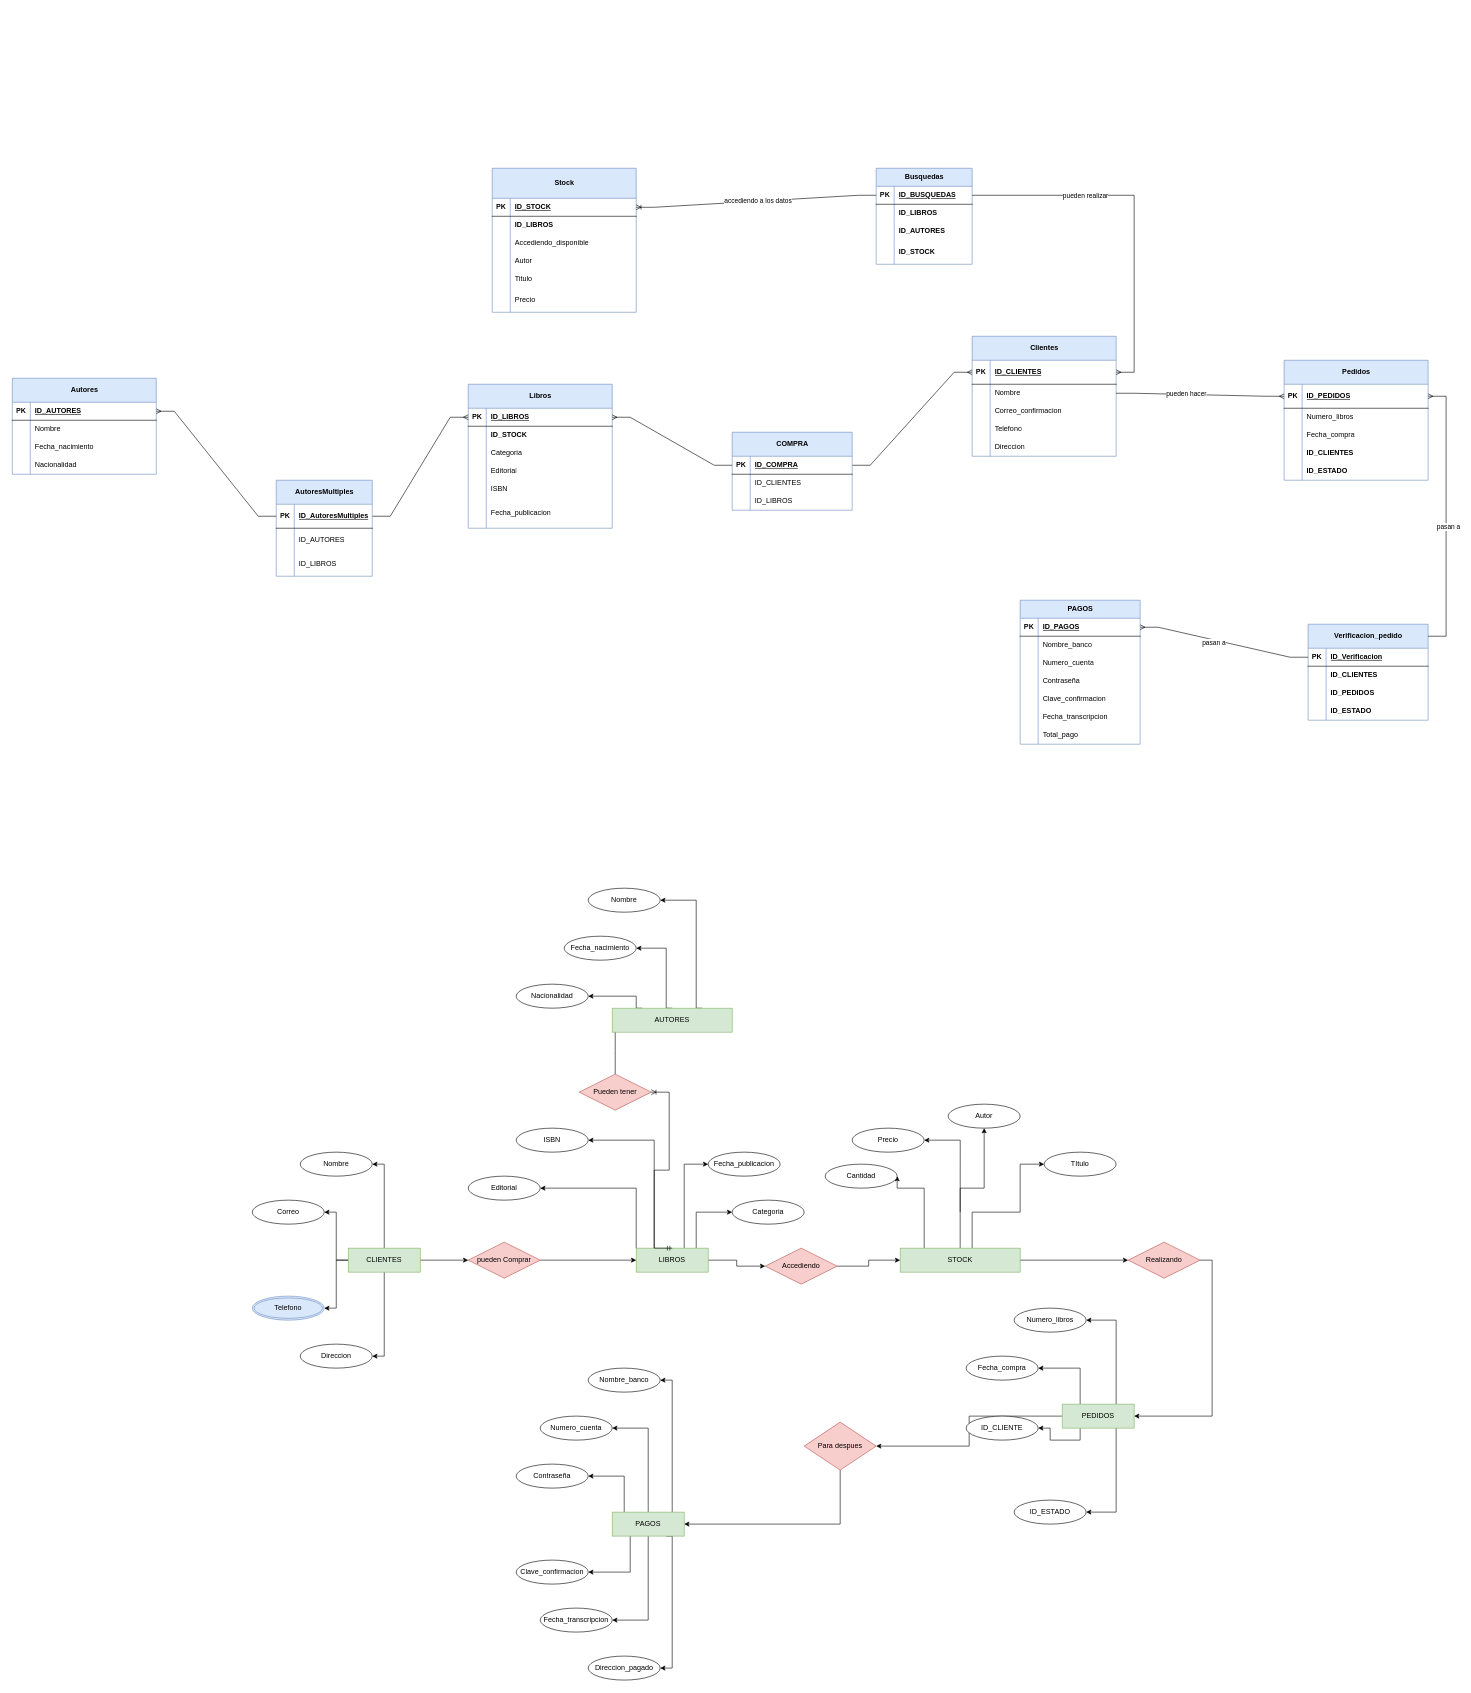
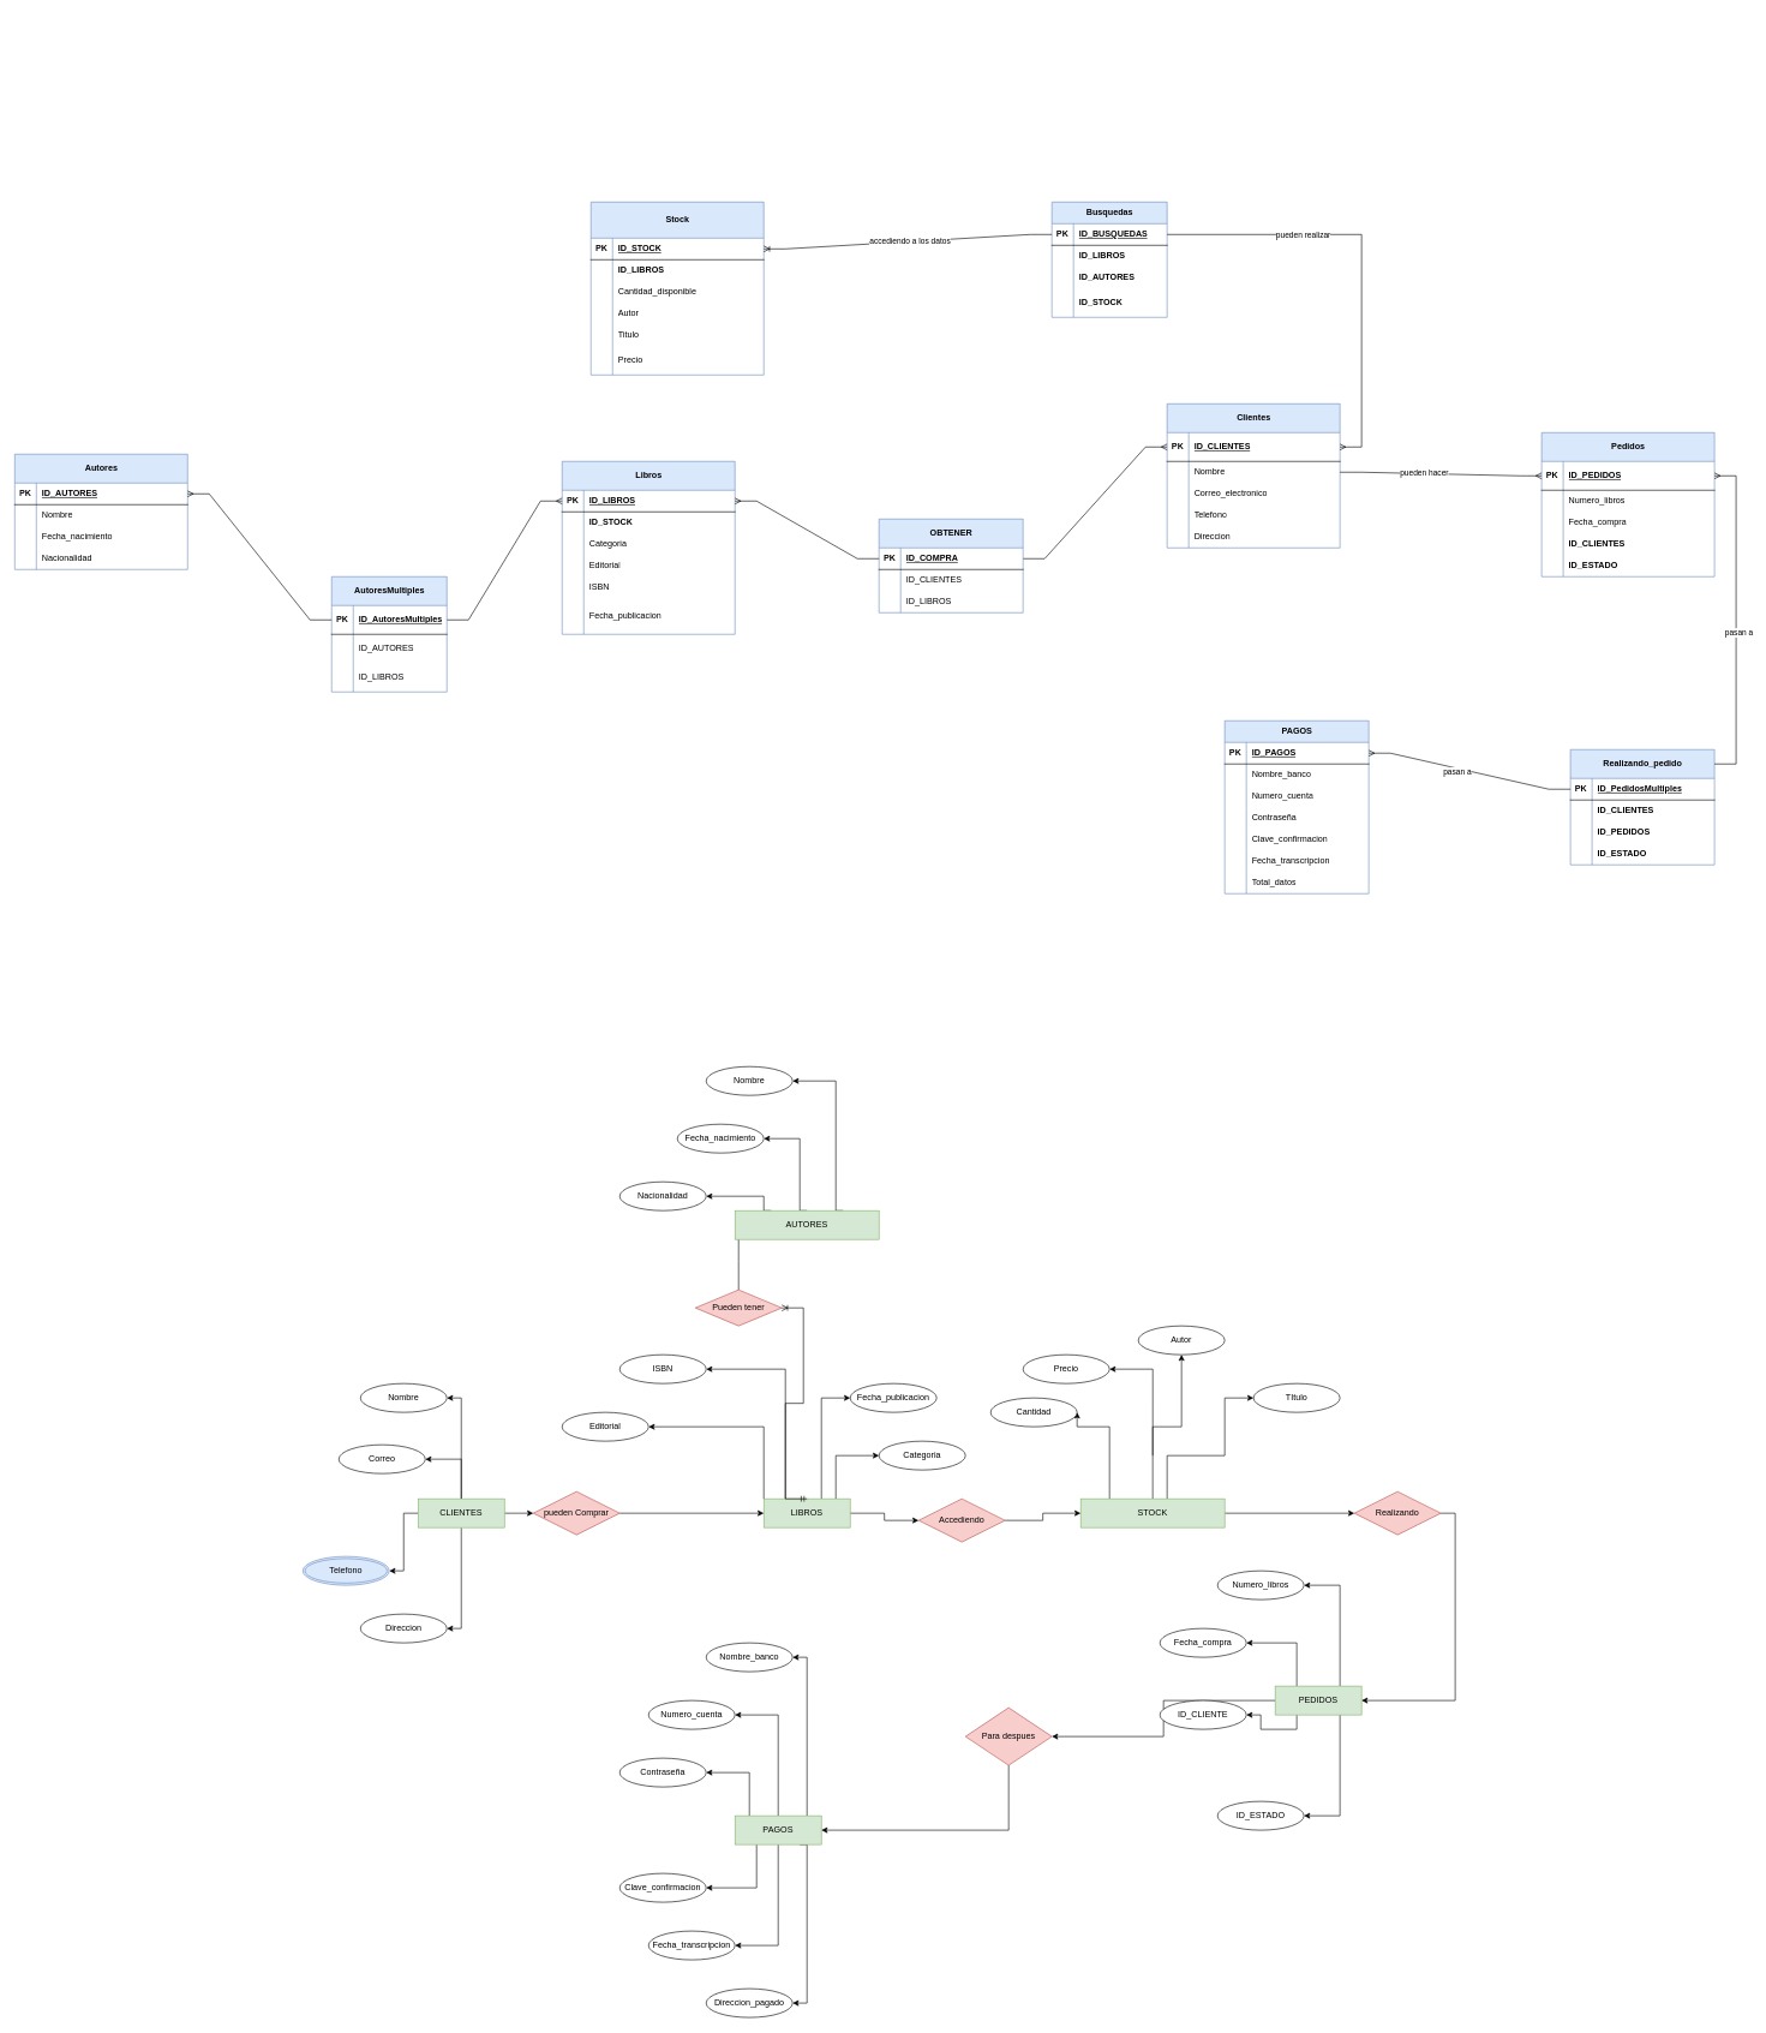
- <mxCell id="110" value="Accediendo_disponible" style="shape=partialRectangle;connectable=0;fillColor=none;top=0;left=0;bottom=0;right=0;align=left;spacingLeft=6;overflow=hidden;whiteSpace=wrap;html=1;" parent="108" vertex="1"><mxGeometry x="30" width="210" height="30" as="geometry"><mxRectangle width="210" height="30" as="alternateBounds" /></mxGeometry></mxCell>
+ <mxCell id="110" value="Cantidad_disponible" style="shape=partialRectangle;connectable=0;fillColor=none;top=0;left=0;bottom=0;right=0;align=left;spacingLeft=6;overflow=hidden;whiteSpace=wrap;html=1;" parent="108" vertex="1"><mxGeometry x="30" width="210" height="30" as="geometry"><mxRectangle width="210" height="30" as="alternateBounds" /></mxGeometry></mxCell>
- <mxCell id="56" value="Correo_confirmacion" style="shape=partialRectangle;connectable=0;fillColor=none;top=0;left=0;bottom=0;right=0;align=left;spacingLeft=6;overflow=hidden;whiteSpace=wrap;html=1;" parent="54" vertex="1"><mxGeometry x="30" width="210" height="30" as="geometry"><mxRectangle width="210" height="30" as="alternateBounds" /></mxGeometry></mxCell>
+ <mxCell id="56" value="Correo_electronico" style="shape=partialRectangle;connectable=0;fillColor=none;top=0;left=0;bottom=0;right=0;align=left;spacingLeft=6;overflow=hidden;whiteSpace=wrap;html=1;" parent="54" vertex="1"><mxGeometry x="30" width="210" height="30" as="geometry"><mxRectangle width="210" height="30" as="alternateBounds" /></mxGeometry></mxCell>
- <mxCell id="156" value="COMPRA" style="shape=table;startSize=40;container=1;collapsible=1;childLayout=tableLayout;fixedRows=1;rowLines=0;fontStyle=1;align=center;resizeLast=1;html=1;fillColor=#dae8fc;strokeColor=#6c8ebf;" parent="1" vertex="1"><mxGeometry x="1220" y="720" width="200" height="130" as="geometry" /></mxCell>
+ <mxCell id="156" value="OBTENER" style="shape=table;startSize=40;container=1;collapsible=1;childLayout=tableLayout;fixedRows=1;rowLines=0;fontStyle=1;align=center;resizeLast=1;html=1;fillColor=#dae8fc;strokeColor=#6c8ebf;" parent="1" vertex="1"><mxGeometry x="1220" y="720" width="200" height="130" as="geometry" /></mxCell>
- <mxCell id="137" value="Verificacion_pedido" style="shape=table;startSize=40;container=1;collapsible=1;childLayout=tableLayout;fixedRows=1;rowLines=0;fontStyle=1;align=center;resizeLast=1;html=1;fillColor=#dae8fc;strokeColor=#6c8ebf;" parent="1" vertex="1"><mxGeometry x="2180" y="1040" width="200" height="160" as="geometry" /></mxCell>
+ <mxCell id="137" value="Realizando_pedido" style="shape=table;startSize=40;container=1;collapsible=1;childLayout=tableLayout;fixedRows=1;rowLines=0;fontStyle=1;align=center;resizeLast=1;html=1;fillColor=#dae8fc;strokeColor=#6c8ebf;" parent="1" vertex="1"><mxGeometry x="2180" y="1040" width="200" height="160" as="geometry" /></mxCell>
- <mxCell id="140" value="ID_Verificacion" style="shape=partialRectangle;connectable=0;fillColor=none;top=0;left=0;bottom=0;right=0;align=left;spacingLeft=6;fontStyle=5;overflow=hidden;whiteSpace=wrap;html=1;" parent="138" vertex="1"><mxGeometry x="30" width="170" height="30" as="geometry"><mxRectangle width="170" height="30" as="alternateBounds" /></mxGeometry></mxCell>
+ <mxCell id="140" value="ID_PedidosMultiples" style="shape=partialRectangle;connectable=0;fillColor=none;top=0;left=0;bottom=0;right=0;align=left;spacingLeft=6;fontStyle=5;overflow=hidden;whiteSpace=wrap;html=1;" parent="138" vertex="1"><mxGeometry x="30" width="170" height="30" as="geometry"><mxRectangle width="170" height="30" as="alternateBounds" /></mxGeometry></mxCell>
- <mxCell id="100" value="Total_pago" style="shape=partialRectangle;connectable=0;fillColor=none;top=0;left=0;bottom=0;right=0;align=left;spacingLeft=6;overflow=hidden;whiteSpace=wrap;html=1;" parent="98" vertex="1"><mxGeometry x="30" width="170" height="30" as="geometry"><mxRectangle width="170" height="30" as="alternateBounds" /></mxGeometry></mxCell>
+ <mxCell id="100" value="Total_datos" style="shape=partialRectangle;connectable=0;fillColor=none;top=0;left=0;bottom=0;right=0;align=left;spacingLeft=6;overflow=hidden;whiteSpace=wrap;html=1;" parent="98" vertex="1"><mxGeometry x="30" width="170" height="30" as="geometry"><mxRectangle width="170" height="30" as="alternateBounds" /></mxGeometry></mxCell>
- <mxCell id="236" value="Pueden tener" style="shape=rhombus;perimeter=rhombusPerimeter;whiteSpace=wrap;html=1;align=center;fillColor=#f8cecc;strokeColor=#b85450;" parent="1" vertex="1"><mxGeometry x="965" y="1790" width="120" height="60" as="geometry" /></mxCell>
+ <mxCell id="236" value="Pueden tener" style="shape=rhombus;perimeter=rhombusPerimeter;whiteSpace=wrap;html=1;align=center;fillColor=#f8cecc;strokeColor=#b85450;" parent="1" vertex="1"><mxGeometry x="965" y="1790" width="120" height="50" as="geometry" /></mxCell>
- <mxCell id="206" value="Correo" style="rounded=0;whiteSpace=wrap;html=1;shape=ellipse;perimeter=ellipsePerimeter;" parent="1" vertex="1"><mxGeometry x="420" y="2000" width="120" height="40" as="geometry" /></mxCell>
+ <mxCell id="206" value="Correo" style="rounded=0;whiteSpace=wrap;html=1;shape=ellipse;perimeter=ellipsePerimeter;" parent="1" vertex="1"><mxGeometry x="470" y="2005" width="120" height="40" as="geometry" /></mxCell>
- <mxCell id="233" value="pueden Comprar" style="shape=rhombus;perimeter=rhombusPerimeter;whiteSpace=wrap;html=1;align=center;fillColor=#f8cecc;strokeColor=#b85450;" parent="1" vertex="1"><mxGeometry x="780" y="2070" width="120" height="60" as="geometry" /></mxCell>
+ <mxCell id="233" value="pueden Comprar" style="shape=rhombus;perimeter=rhombusPerimeter;whiteSpace=wrap;html=1;align=center;fillColor=#f8cecc;strokeColor=#b85450;" parent="1" vertex="1"><mxGeometry x="740" y="2070" width="120" height="60" as="geometry" /></mxCell>
